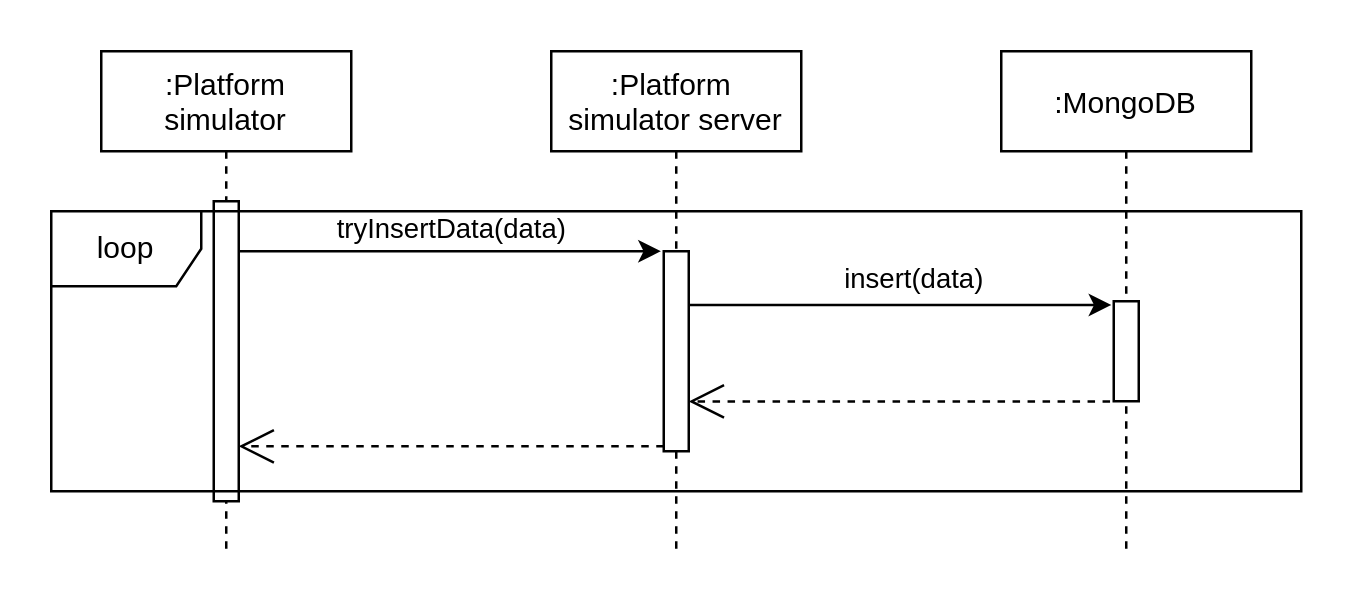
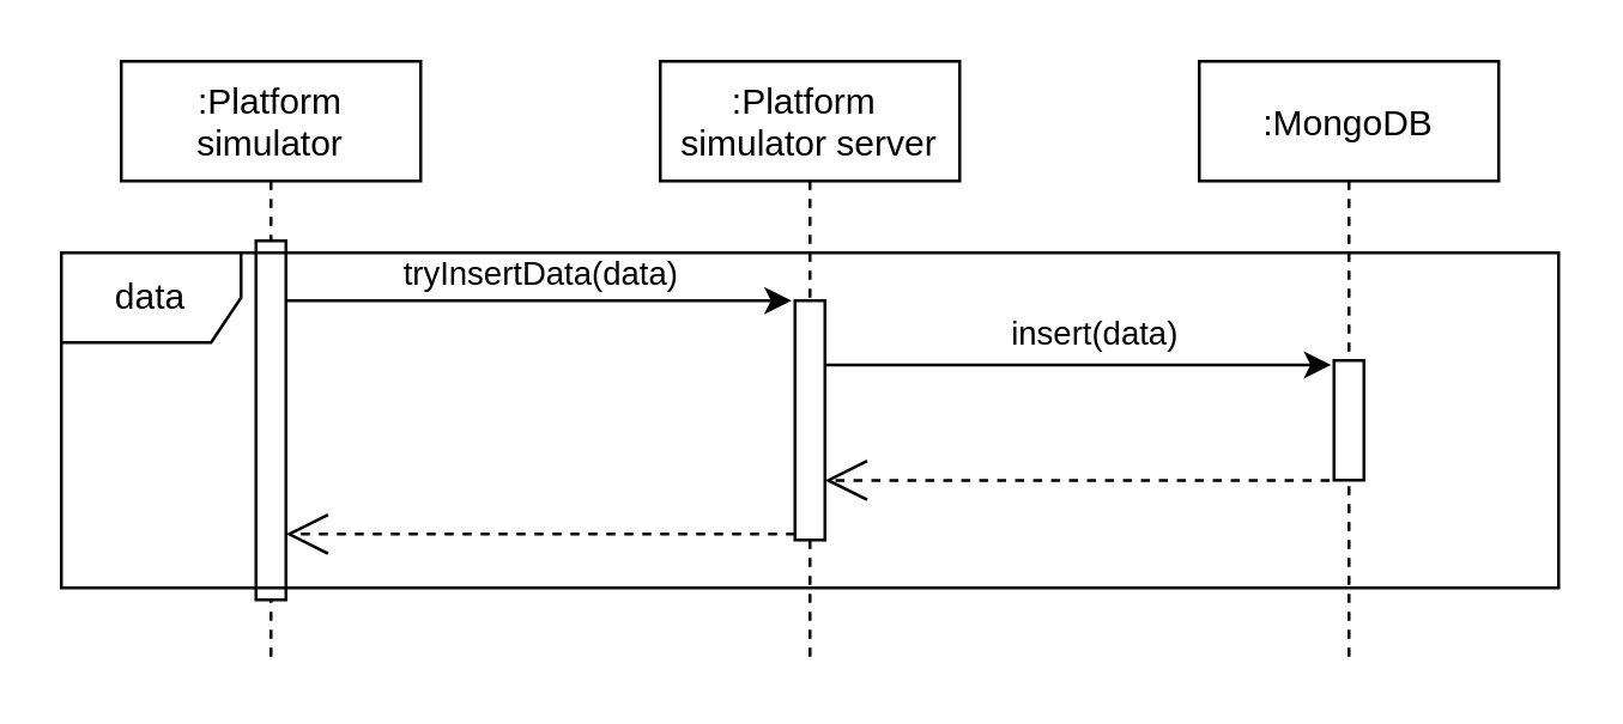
- <mxCell id="14" value="loop" style="shape=umlFrame;whiteSpace=wrap;html=1;" vertex="1" parent="1"><mxGeometry x="20" y="84" width="500" height="112" as="geometry" /></mxCell>
+ <mxCell id="14" value="data" style="shape=umlFrame;whiteSpace=wrap;html=1;" vertex="1" parent="1"><mxGeometry x="20" y="84" width="500" height="112" as="geometry" /></mxCell>
